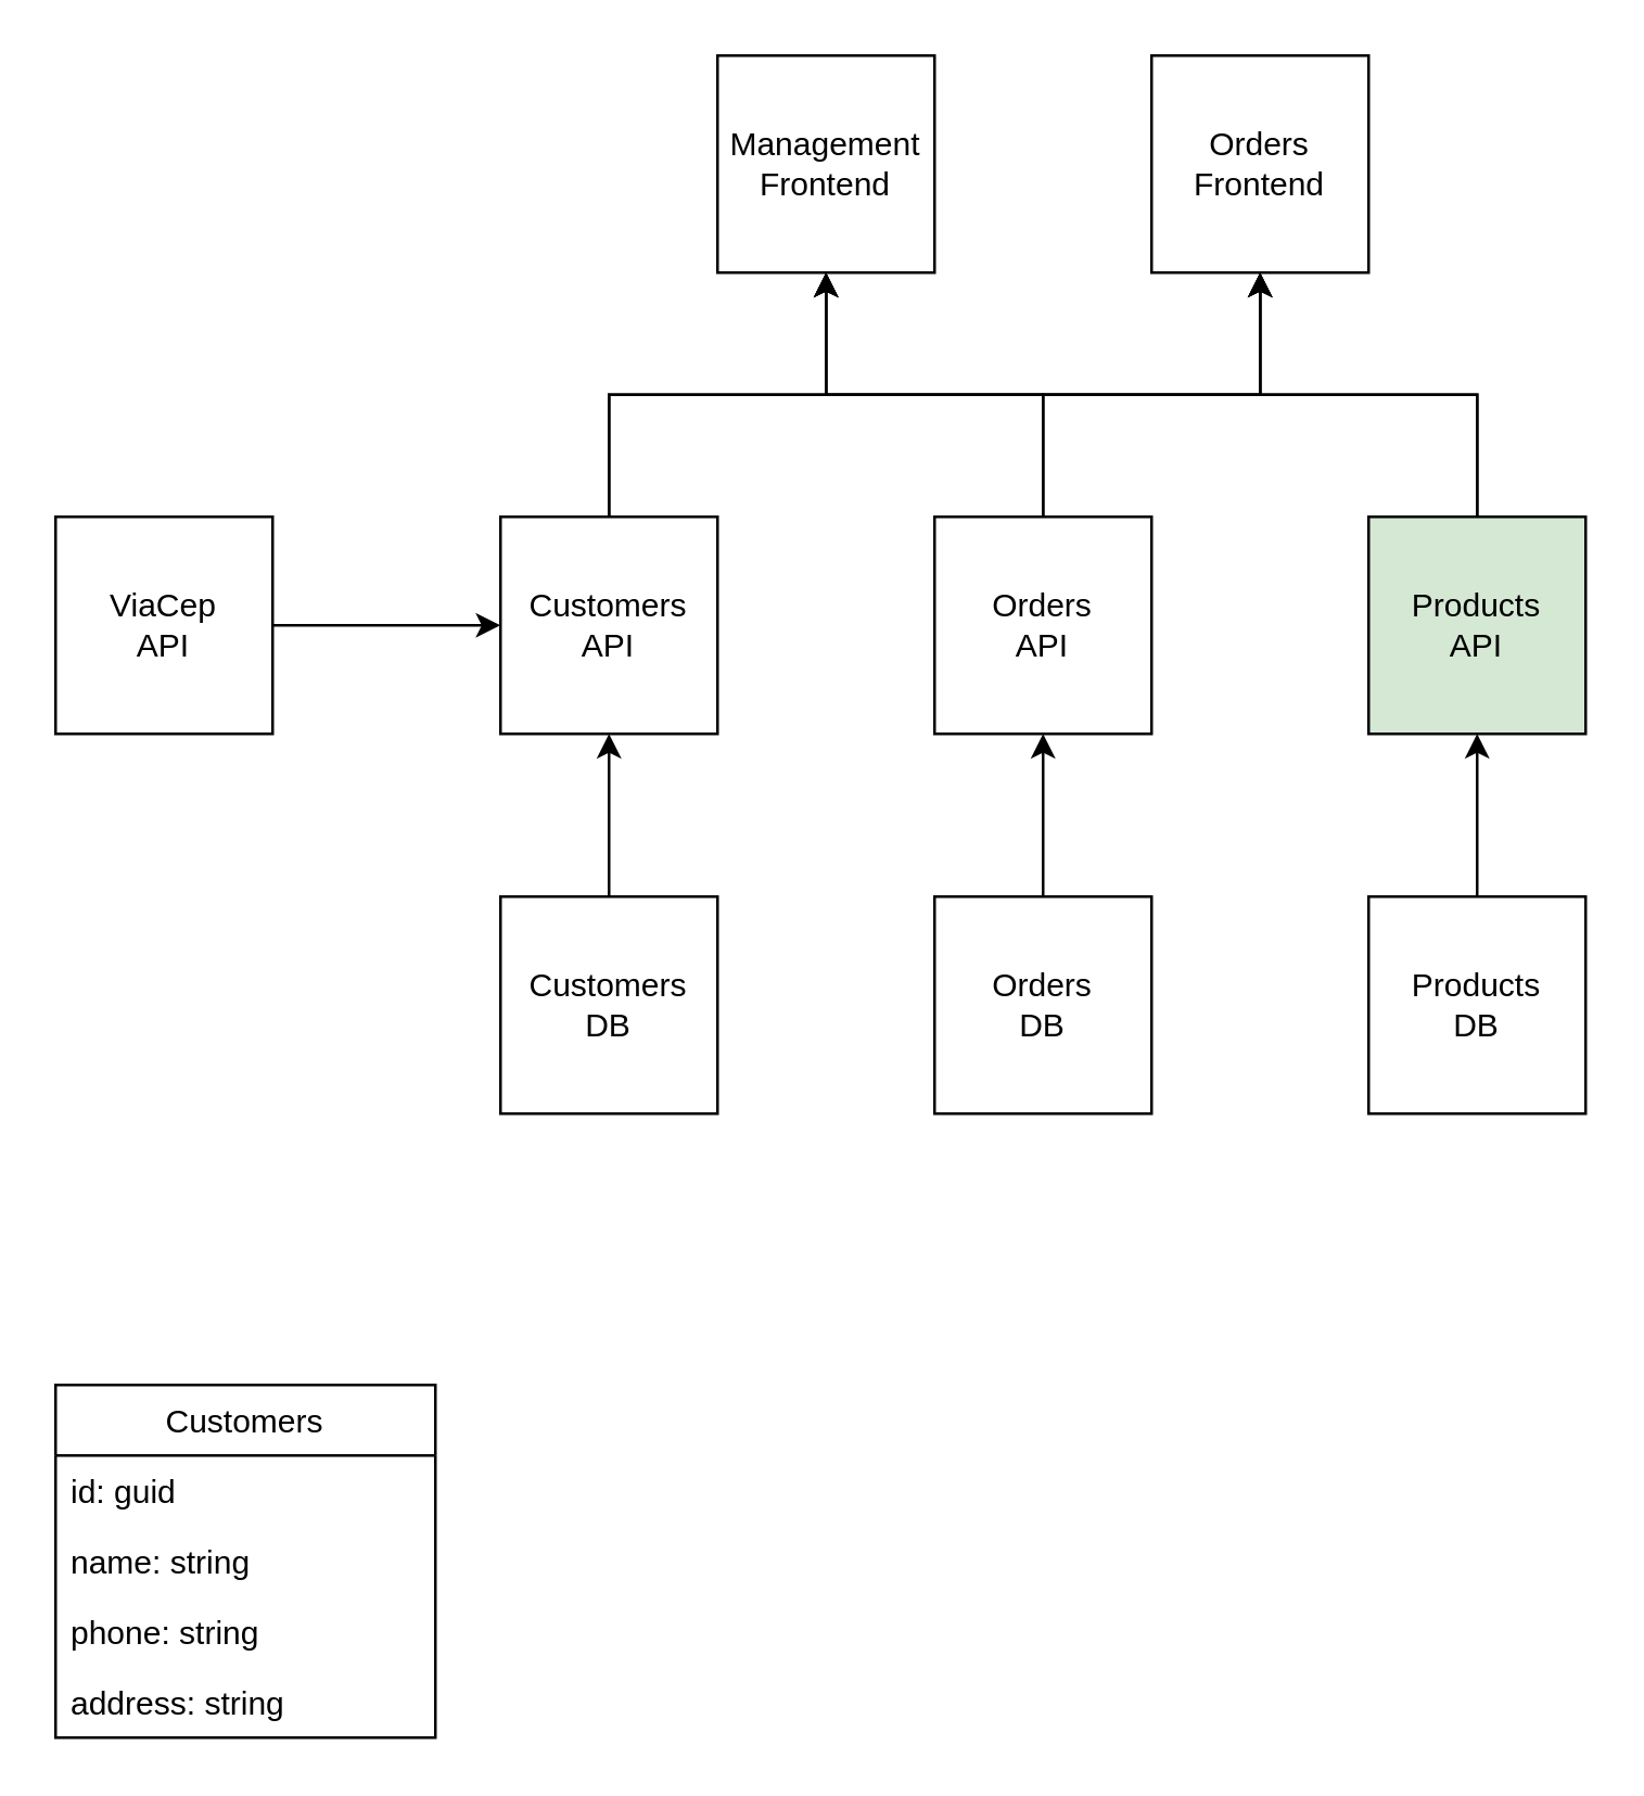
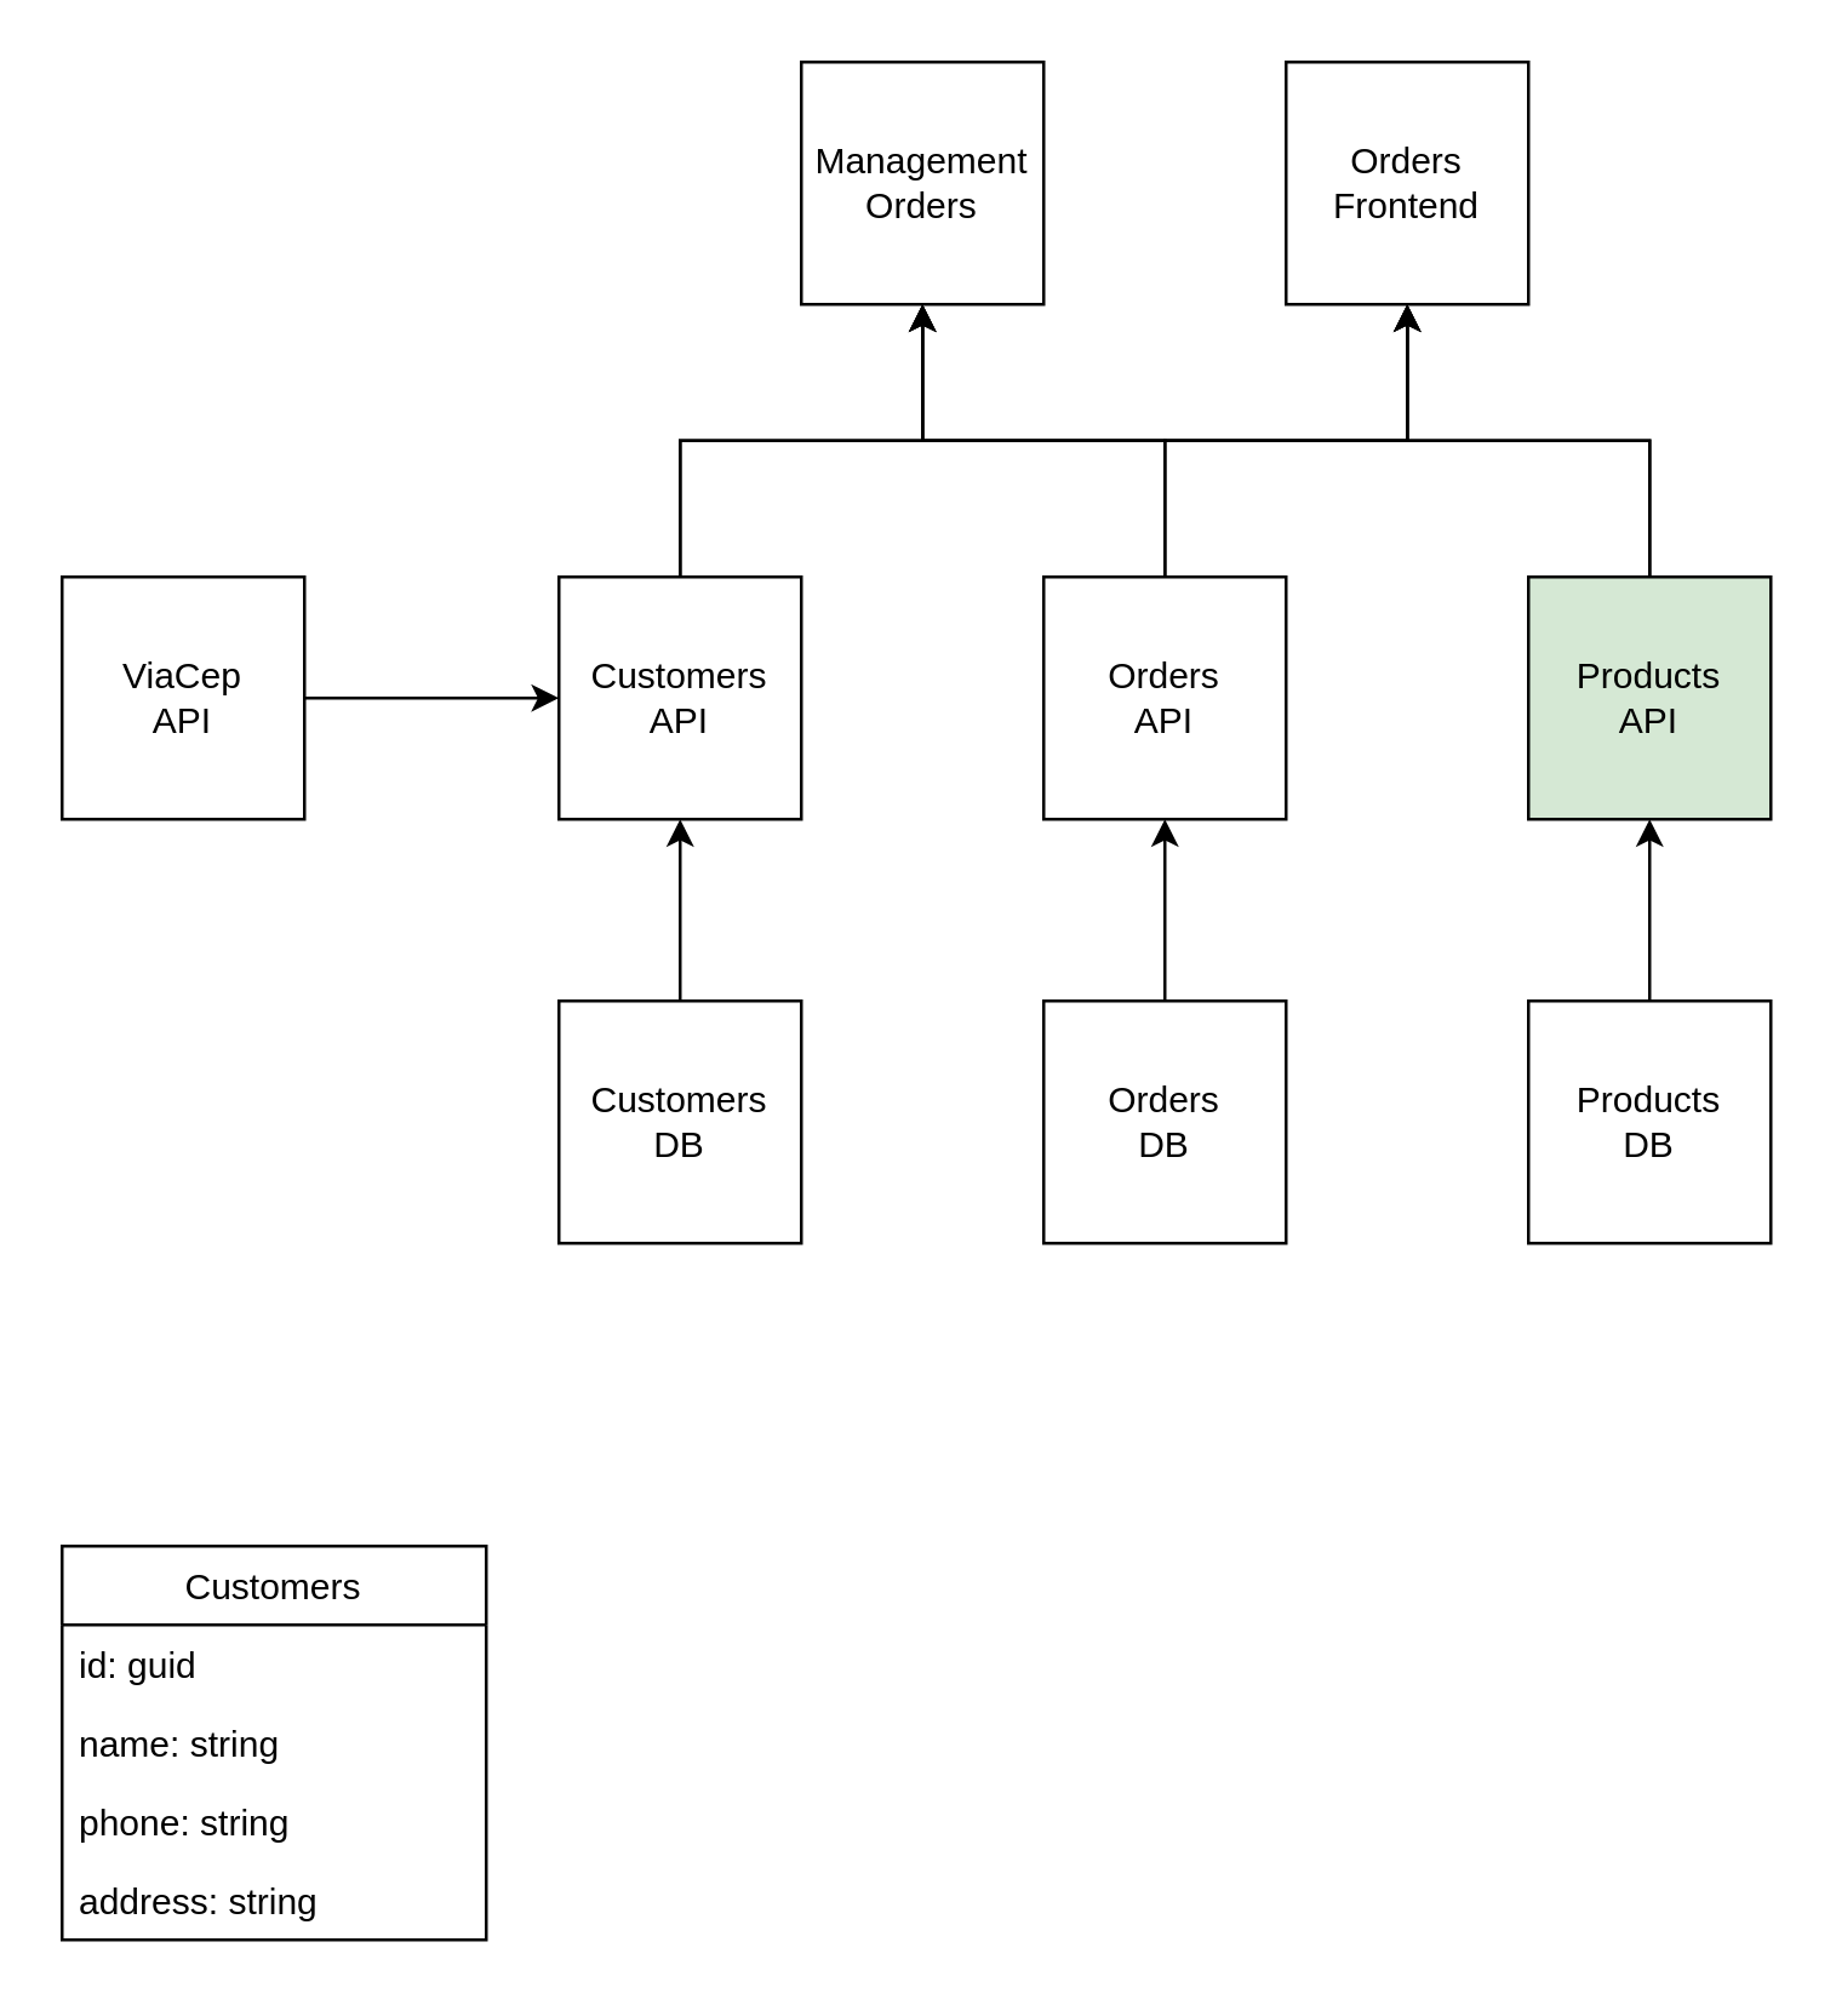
- <mxCell id="8" value="Management&lt;br&gt;Frontend" style="whiteSpace=wrap;html=1;aspect=fixed;" parent="1" vertex="1"><mxGeometry x="264" y="20" width="80" height="80" as="geometry" /></mxCell>
+ <mxCell id="8" value="Management&lt;br&gt;Orders" style="whiteSpace=wrap;html=1;aspect=fixed;" parent="1" vertex="1"><mxGeometry x="264" y="20" width="80" height="80" as="geometry" /></mxCell>
